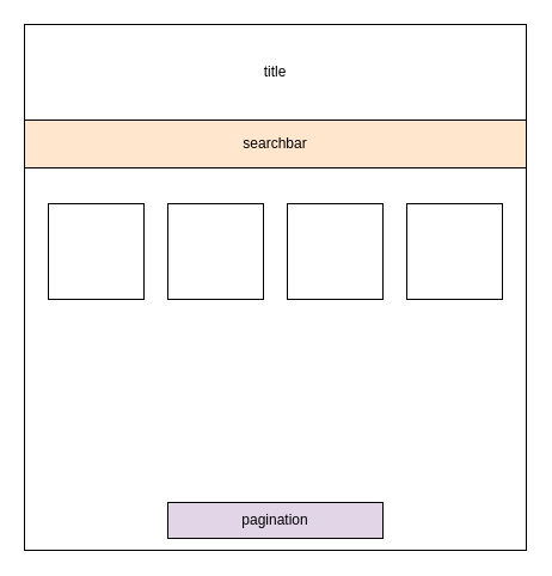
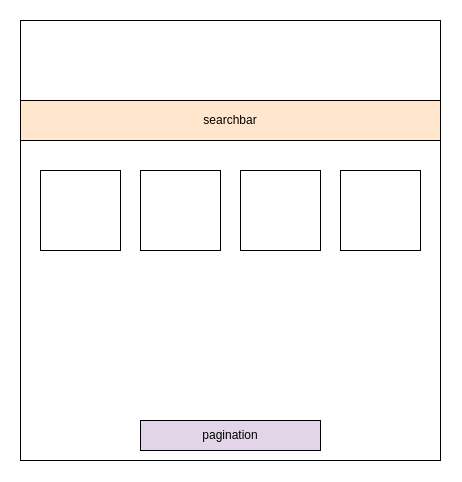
- <mxCell id="3" value="title" style="rounded=0;whiteSpace=wrap;html=1;" vertex="1" parent="1"><mxGeometry x="20" y="20" width="420" height="80" as="geometry" /></mxCell>
